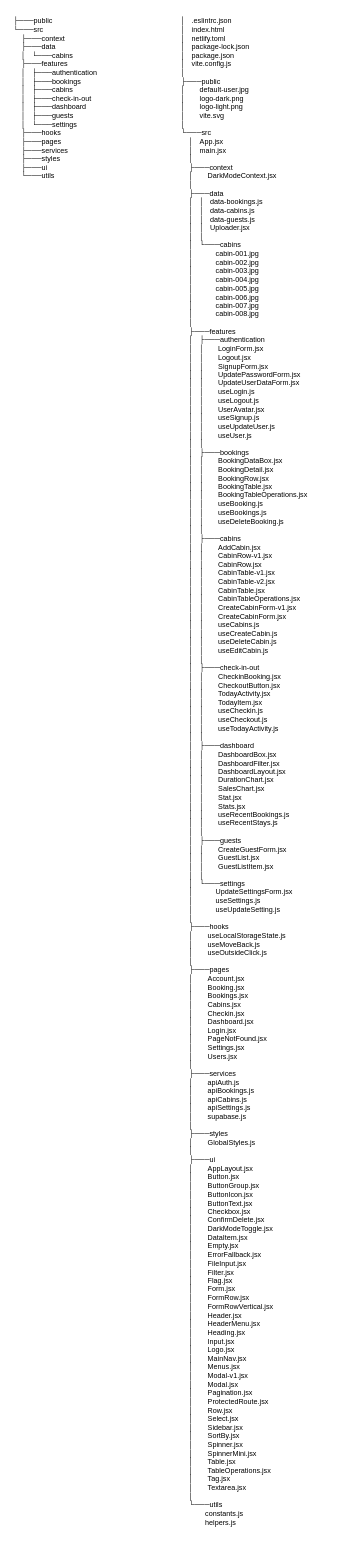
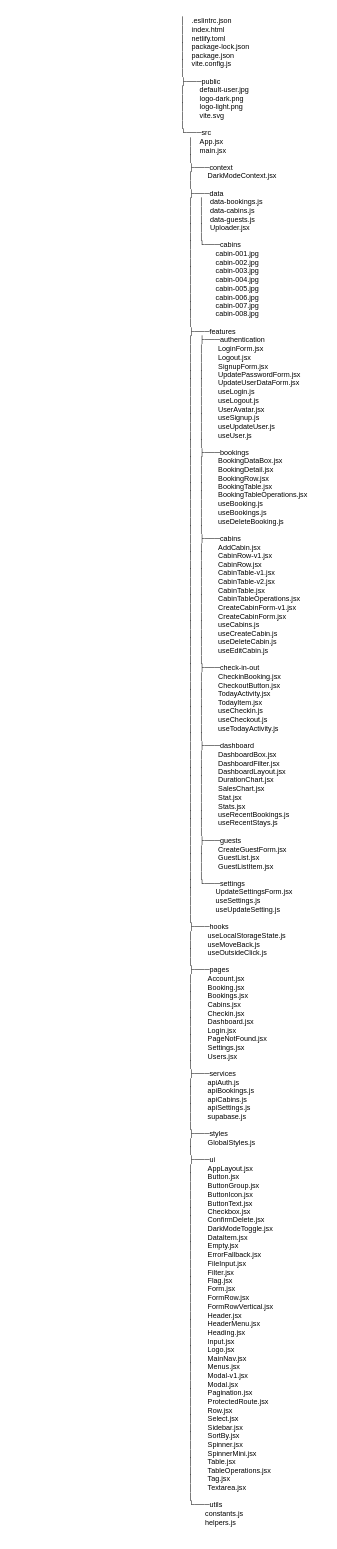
- <mxCell id="2" value="├───public&#10;└───src&#10;    ├───context&#10;    ├───data&#10;    │   └───cabins&#10;    ├───features&#10;    │   ├───authentication&#10;    │   ├───bookings&#10;    │   ├───cabins&#10;    │   ├───check-in-out&#10;    │   ├───dashboard&#10;    │   ├───guests&#10;    │   └───settings&#10;    ├───hooks&#10;    ├───pages&#10;    ├───services&#10;    ├───styles&#10;    ├───ui&#10;    └───utils" style="text;whiteSpace=wrap;html=1;" vertex="1" parent="1"><mxGeometry x="20" y="20" width="170" height="300" as="geometry" /></mxCell>
